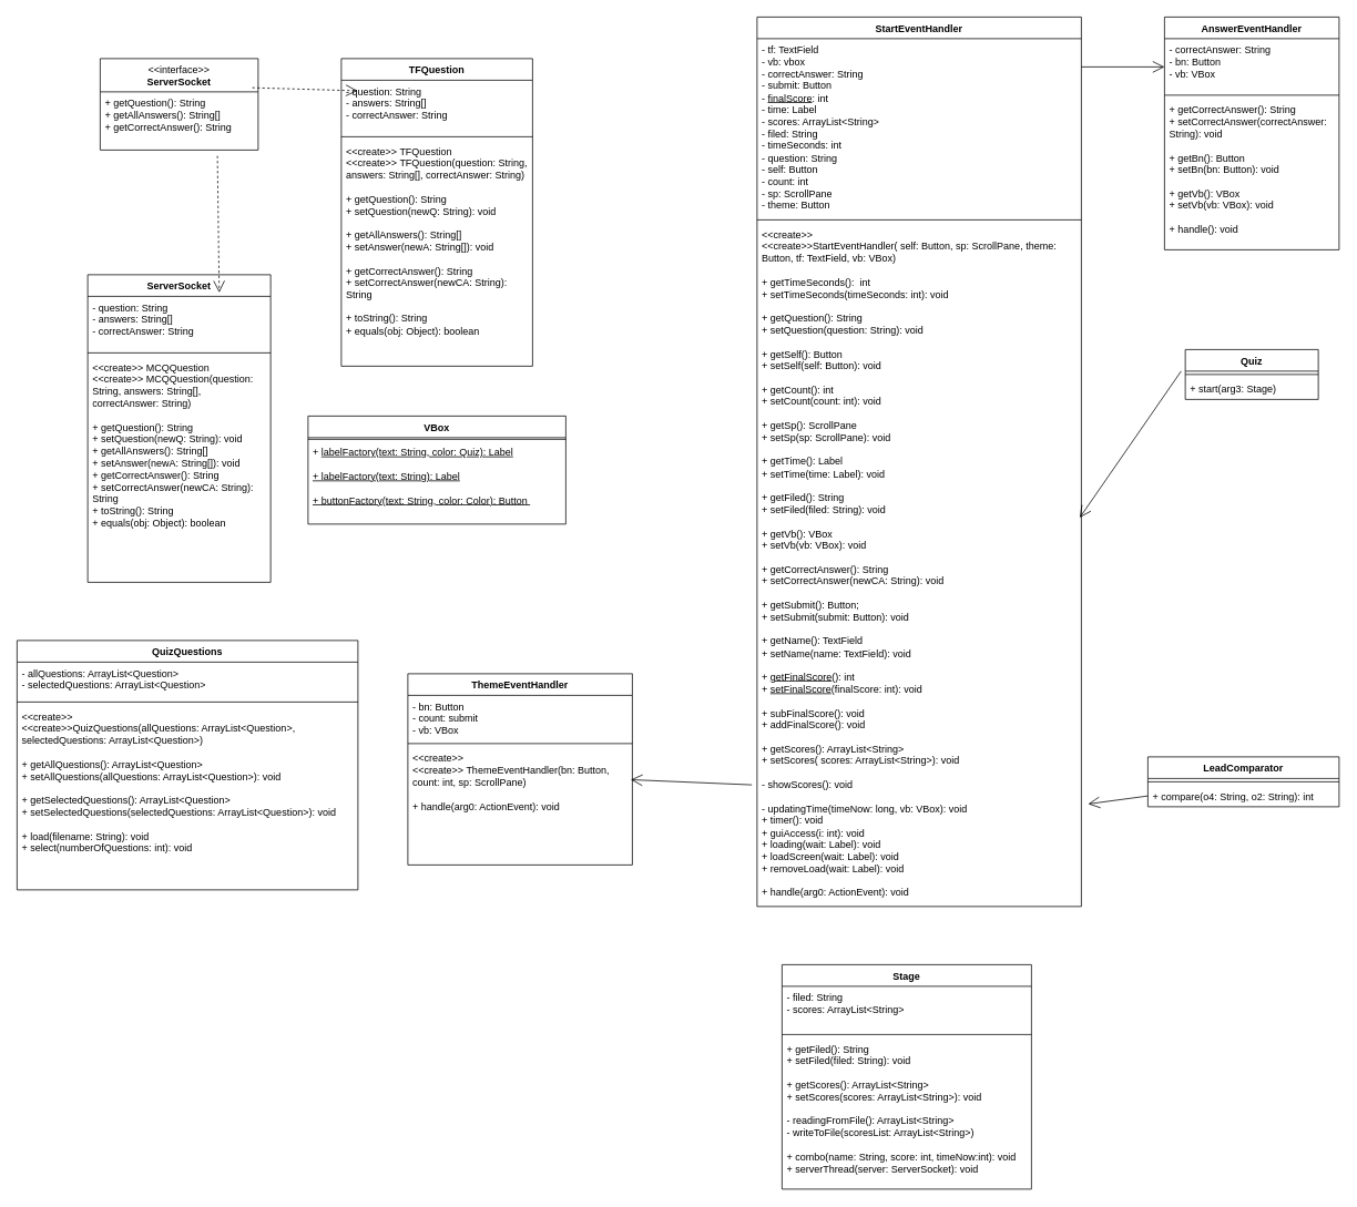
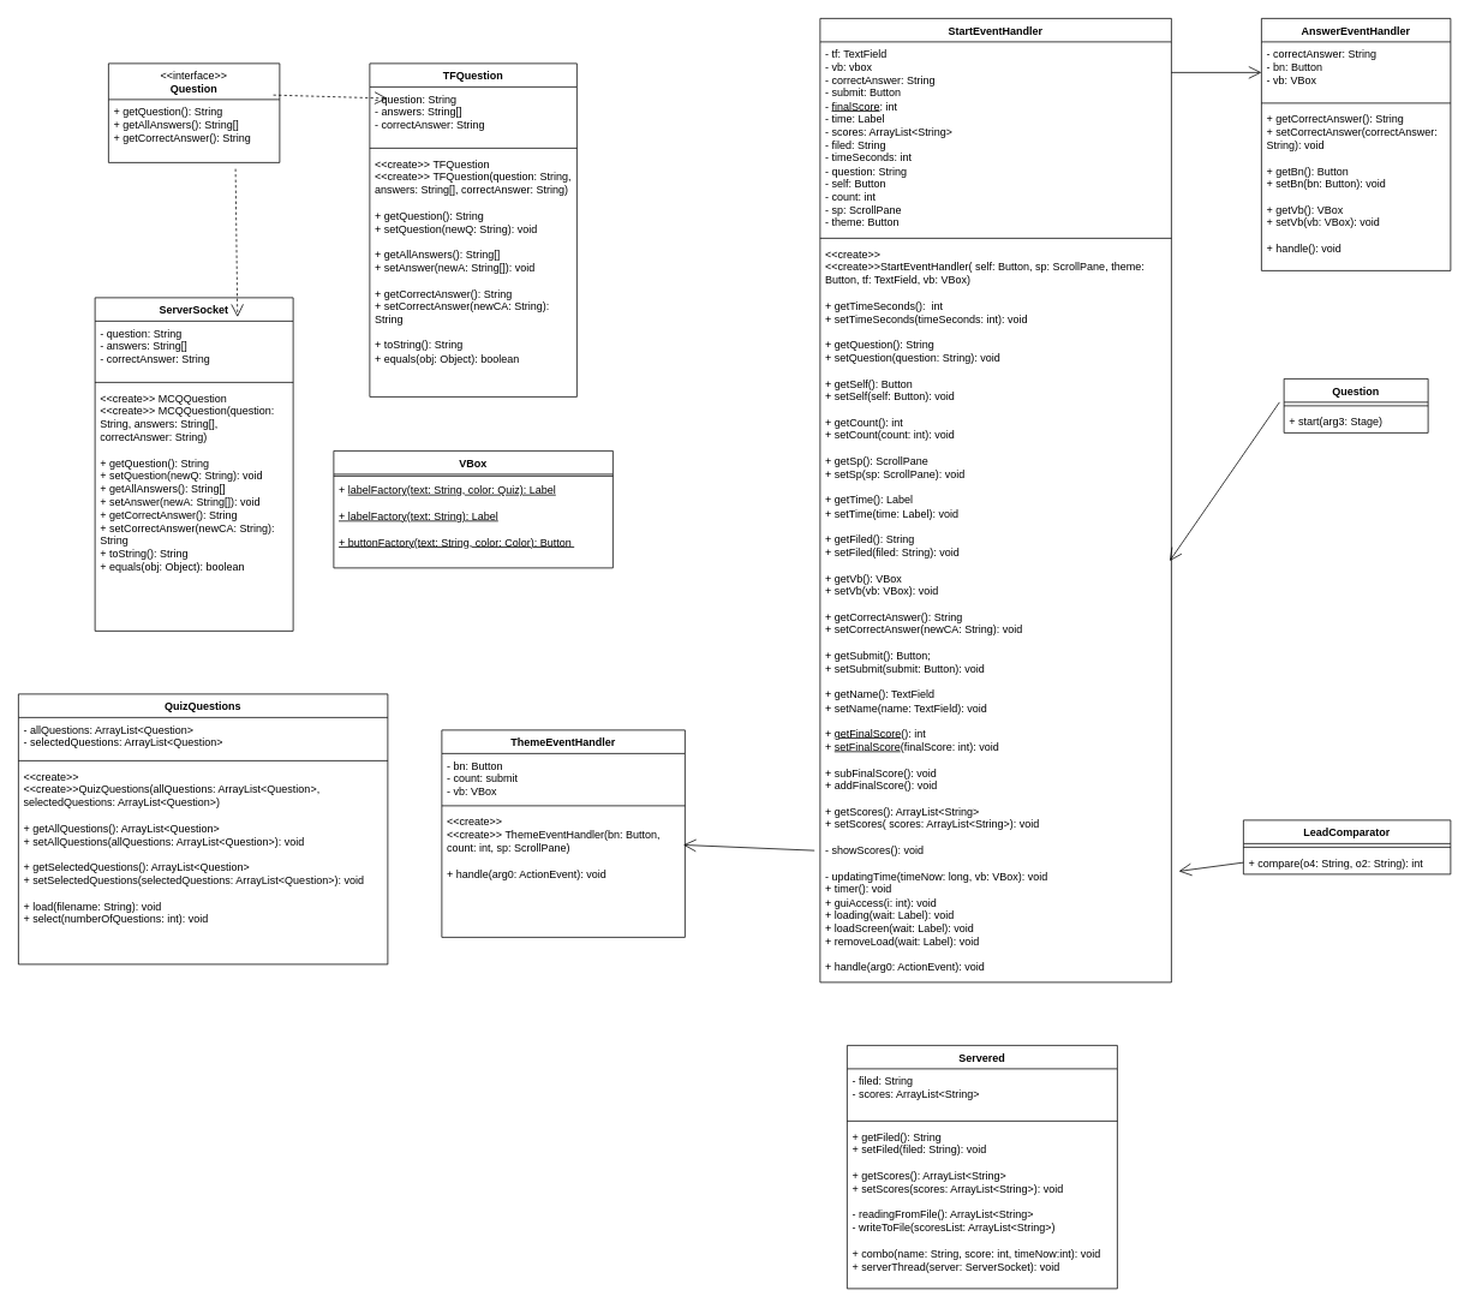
- <mxCell id="2" value="&lt;span style=&quot;font-weight: normal;&quot;&gt;&amp;lt;&amp;lt;interface&amp;gt;&amp;gt;&lt;/span&gt;&lt;div&gt;ServerSocket&lt;/div&gt;" style="swimlane;fontStyle=1;align=center;verticalAlign=top;childLayout=stackLayout;horizontal=1;startSize=40;horizontalStack=0;resizeParent=1;resizeParentMax=0;resizeLast=0;collapsible=1;marginBottom=0;whiteSpace=wrap;html=1;" parent="1" vertex="1"><mxGeometry x="120" y="70" width="190" height="110" as="geometry" /></mxCell>
+ <mxCell id="2" value="&lt;span style=&quot;font-weight: normal;&quot;&gt;&amp;lt;&amp;lt;interface&amp;gt;&amp;gt;&lt;/span&gt;&lt;div&gt;Question&lt;/div&gt;" style="swimlane;fontStyle=1;align=center;verticalAlign=top;childLayout=stackLayout;horizontal=1;startSize=40;horizontalStack=0;resizeParent=1;resizeParentMax=0;resizeLast=0;collapsible=1;marginBottom=0;whiteSpace=wrap;html=1;" parent="1" vertex="1"><mxGeometry x="120" y="70" width="190" height="110" as="geometry" /></mxCell>
- <mxCell id="29" value="Quiz" style="swimlane;fontStyle=1;align=center;verticalAlign=top;childLayout=stackLayout;horizontal=1;startSize=26;horizontalStack=0;resizeParent=1;resizeParentMax=0;resizeLast=0;collapsible=1;marginBottom=0;whiteSpace=wrap;html=1;" parent="1" vertex="1"><mxGeometry x="1425" y="420" width="160" height="60" as="geometry" /></mxCell>
+ <mxCell id="29" value="Question" style="swimlane;fontStyle=1;align=center;verticalAlign=top;childLayout=stackLayout;horizontal=1;startSize=26;horizontalStack=0;resizeParent=1;resizeParentMax=0;resizeLast=0;collapsible=1;marginBottom=0;whiteSpace=wrap;html=1;" parent="1" vertex="1"><mxGeometry x="1425" y="420" width="160" height="60" as="geometry" /></mxCell>
- <mxCell id="42" value="Stage" style="swimlane;fontStyle=1;align=center;verticalAlign=top;childLayout=stackLayout;horizontal=1;startSize=26;horizontalStack=0;resizeParent=1;resizeParentMax=0;resizeLast=0;collapsible=1;marginBottom=0;whiteSpace=wrap;html=1;" vertex="1" parent="1"><mxGeometry x="940" y="1160" width="300" height="270" as="geometry" /></mxCell>
+ <mxCell id="42" value="Servered" style="swimlane;fontStyle=1;align=center;verticalAlign=top;childLayout=stackLayout;horizontal=1;startSize=26;horizontalStack=0;resizeParent=1;resizeParentMax=0;resizeLast=0;collapsible=1;marginBottom=0;whiteSpace=wrap;html=1;" vertex="1" parent="1"><mxGeometry x="940" y="1160" width="300" height="270" as="geometry" /></mxCell>
